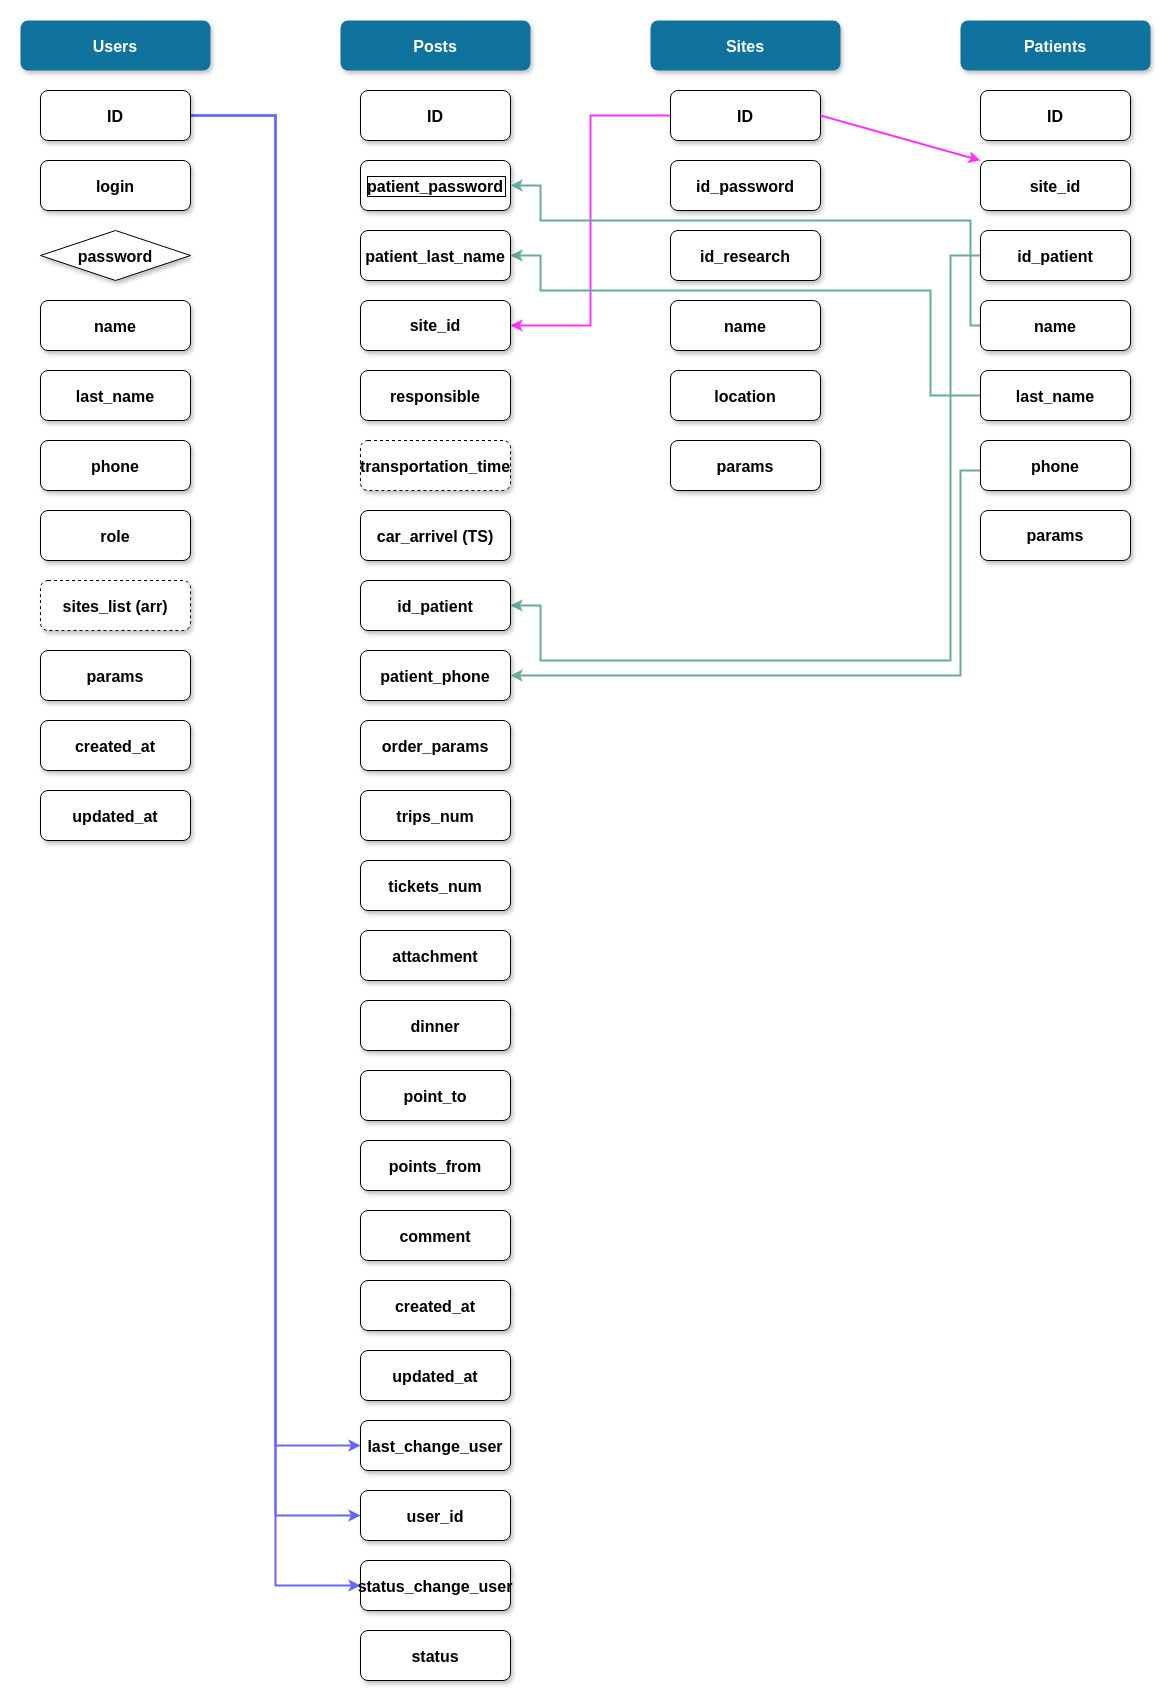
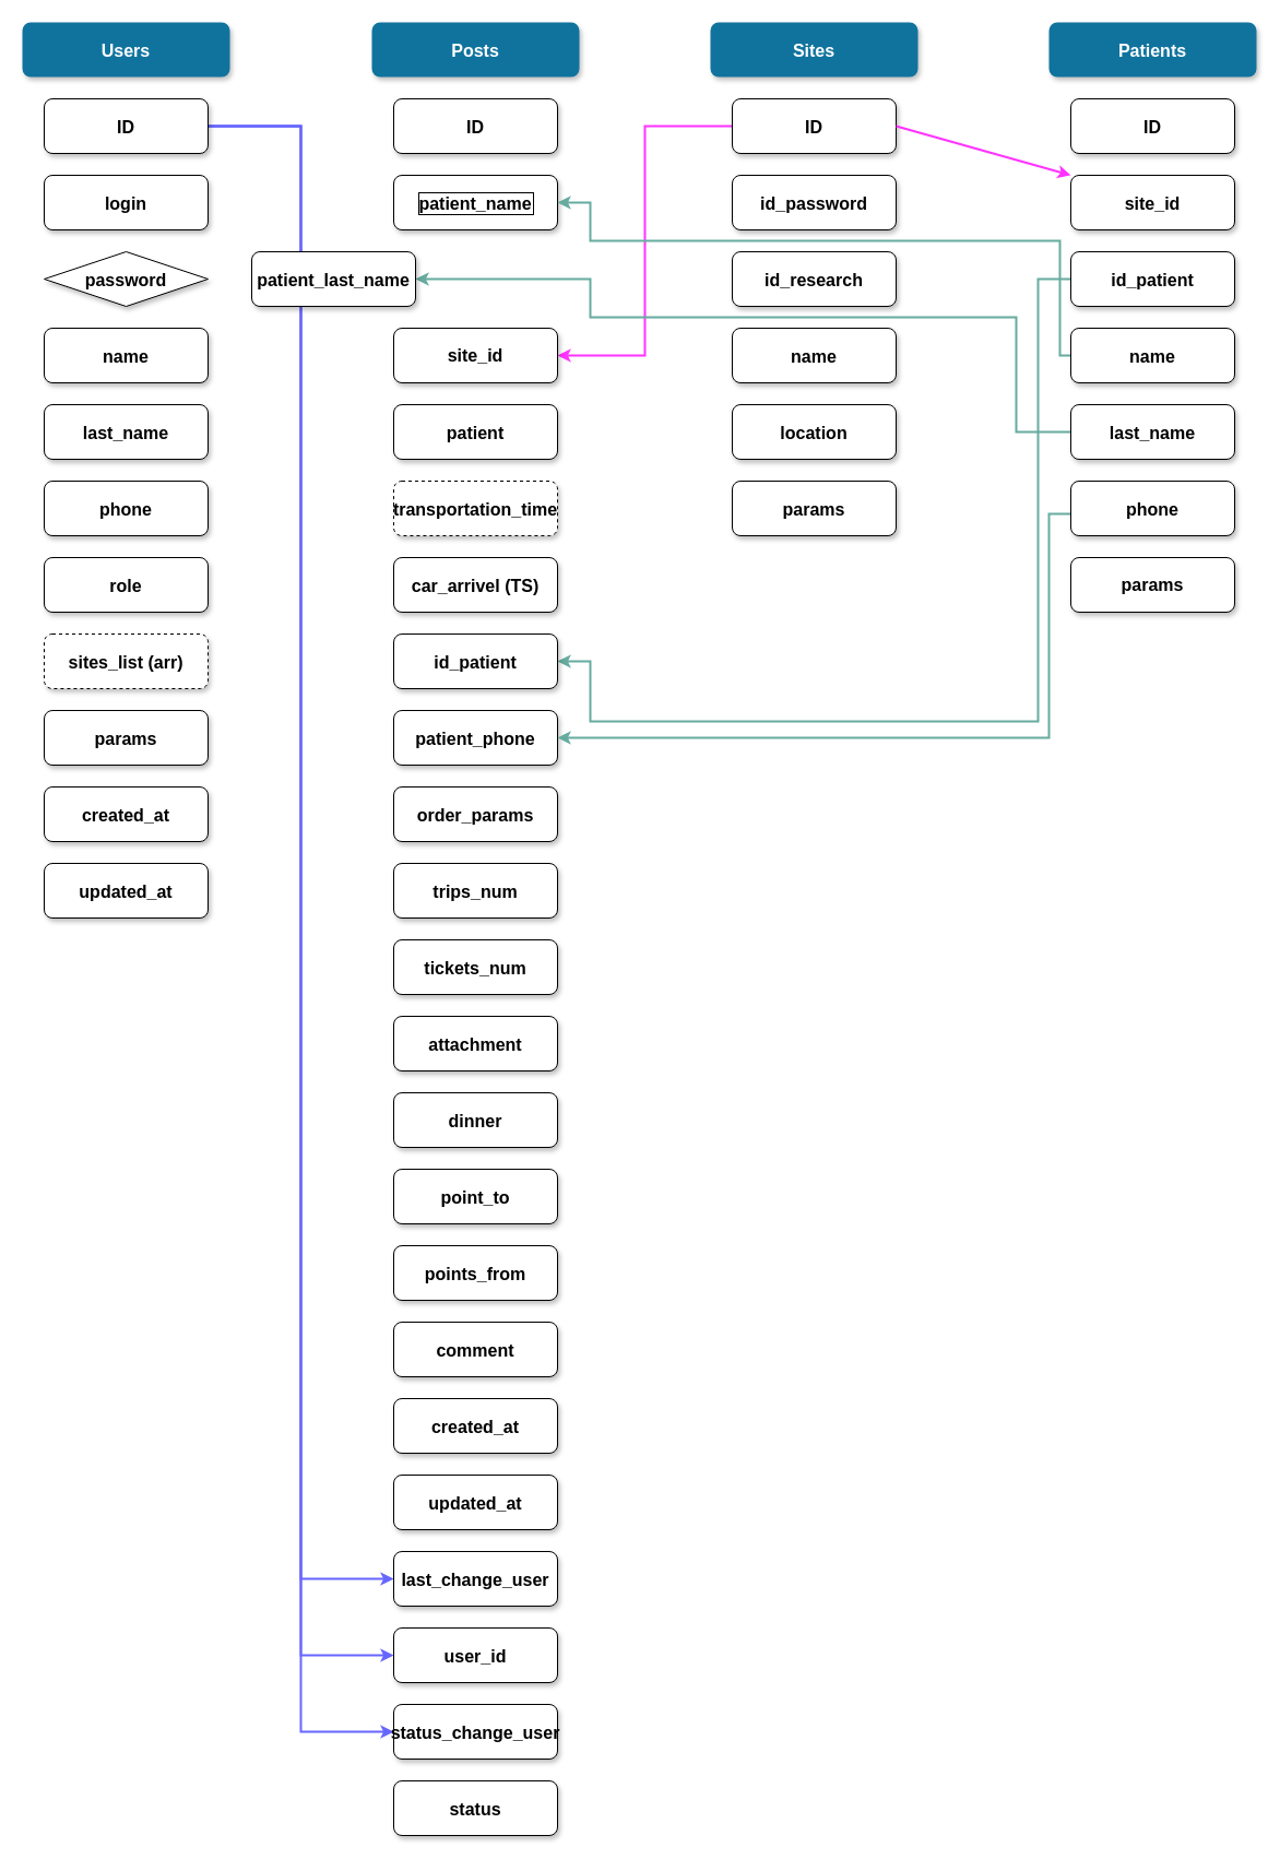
- <mxCell id="21" value="patient_password" style="rounded=1;shadow=1;gradientColor=none;fontStyle=1;fontSize=16;spacing=2;labelBackgroundColor=none;labelBorderColor=#000000;" vertex="1" parent="1"><mxGeometry x="360" y="160" width="150" height="50" as="geometry" /></mxCell>
+ <mxCell id="21" value="patient_name" style="rounded=1;shadow=1;gradientColor=none;fontStyle=1;fontSize=16;spacing=2;labelBackgroundColor=none;labelBorderColor=#000000;" vertex="1" parent="1"><mxGeometry x="360" y="160" width="150" height="50" as="geometry" /></mxCell>
- <mxCell id="45" value="patient_last_name" style="rounded=1;shadow=1;gradientColor=none;fontStyle=1;fontSize=16;spacing=2;labelBackgroundColor=none;" vertex="1" parent="1"><mxGeometry x="360" y="230" width="150" height="50" as="geometry" /></mxCell>
+ <mxCell id="45" value="patient_last_name" style="rounded=1;shadow=1;gradientColor=none;fontStyle=1;fontSize=16;spacing=2;labelBackgroundColor=none;" vertex="1" parent="1"><mxGeometry x="230" y="230" width="150" height="50" as="geometry" /></mxCell>
- <mxCell id="47" value="responsible" style="rounded=1;shadow=1;gradientColor=none;fontStyle=1;fontSize=16;spacing=2;labelBackgroundColor=none;" vertex="1" parent="1"><mxGeometry x="360" y="370" width="150" height="50" as="geometry" /></mxCell>
+ <mxCell id="47" value="patient" style="rounded=1;shadow=1;gradientColor=none;fontStyle=1;fontSize=16;spacing=2;labelBackgroundColor=none;" vertex="1" parent="1"><mxGeometry x="360" y="370" width="150" height="50" as="geometry" /></mxCell>
